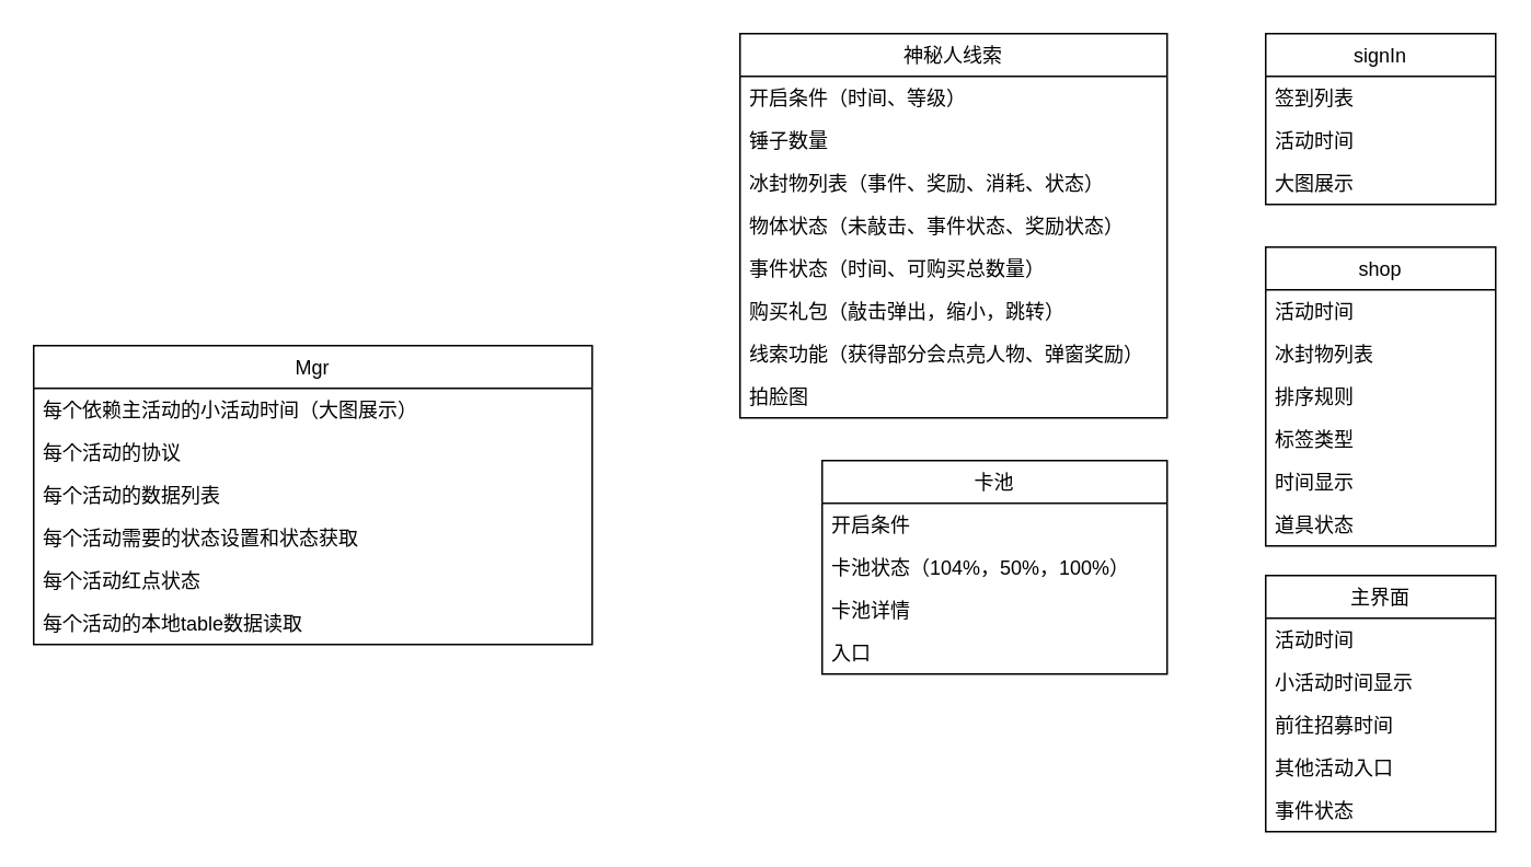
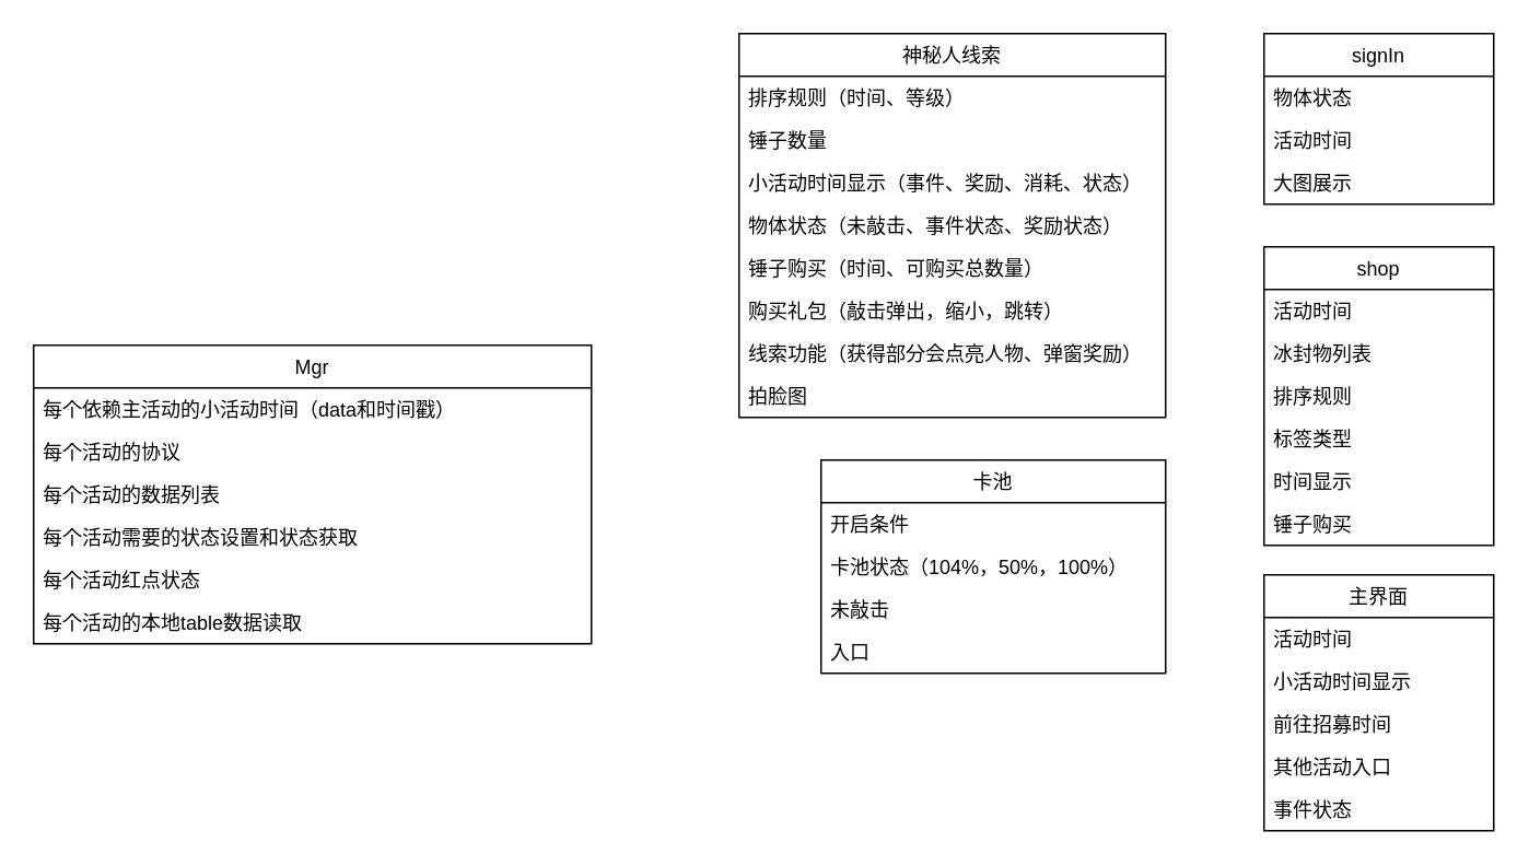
- <mxCell id="27" value="开启条件（时间、等级）" style="text;strokeColor=none;fillColor=none;align=left;verticalAlign=top;spacingLeft=4;spacingRight=4;overflow=hidden;rotatable=0;points=[[0,0.5],[1,0.5]];portConstraint=eastwest;" vertex="1" parent="26"><mxGeometry y="26" width="260" height="26" as="geometry" /></mxCell>
+ <mxCell id="27" value="排序规则（时间、等级）" style="text;strokeColor=none;fillColor=none;align=left;verticalAlign=top;spacingLeft=4;spacingRight=4;overflow=hidden;rotatable=0;points=[[0,0.5],[1,0.5]];portConstraint=eastwest;" vertex="1" parent="26"><mxGeometry y="26" width="260" height="26" as="geometry" /></mxCell>
- <mxCell id="10" value="签到列表" style="text;strokeColor=none;fillColor=none;align=left;verticalAlign=top;spacingLeft=4;spacingRight=4;overflow=hidden;rotatable=0;points=[[0,0.5],[1,0.5]];portConstraint=eastwest;" vertex="1" parent="9"><mxGeometry y="26" width="140" height="26" as="geometry" /></mxCell>
+ <mxCell id="10" value="物体状态" style="text;strokeColor=none;fillColor=none;align=left;verticalAlign=top;spacingLeft=4;spacingRight=4;overflow=hidden;rotatable=0;points=[[0,0.5],[1,0.5]];portConstraint=eastwest;" vertex="1" parent="9"><mxGeometry y="26" width="140" height="26" as="geometry" /></mxCell>
- <mxCell id="29" value="冰封物列表（事件、奖励、消耗、状态）" style="text;strokeColor=none;fillColor=none;align=left;verticalAlign=top;spacingLeft=4;spacingRight=4;overflow=hidden;rotatable=0;points=[[0,0.5],[1,0.5]];portConstraint=eastwest;" vertex="1" parent="26"><mxGeometry y="78" width="260" height="26" as="geometry" /></mxCell>
+ <mxCell id="29" value="小活动时间显示（事件、奖励、消耗、状态）" style="text;strokeColor=none;fillColor=none;align=left;verticalAlign=top;spacingLeft=4;spacingRight=4;overflow=hidden;rotatable=0;points=[[0,0.5],[1,0.5]];portConstraint=eastwest;" vertex="1" parent="26"><mxGeometry y="78" width="260" height="26" as="geometry" /></mxCell>
- <mxCell id="31" value="事件状态（时间、可购买总数量）" style="text;strokeColor=none;fillColor=none;align=left;verticalAlign=top;spacingLeft=4;spacingRight=4;overflow=hidden;rotatable=0;points=[[0,0.5],[1,0.5]];portConstraint=eastwest;" vertex="1" parent="26"><mxGeometry y="130" width="260" height="26" as="geometry" /></mxCell>
+ <mxCell id="31" value="锤子购买（时间、可购买总数量）" style="text;strokeColor=none;fillColor=none;align=left;verticalAlign=top;spacingLeft=4;spacingRight=4;overflow=hidden;rotatable=0;points=[[0,0.5],[1,0.5]];portConstraint=eastwest;" vertex="1" parent="26"><mxGeometry y="130" width="260" height="26" as="geometry" /></mxCell>
- <mxCell id="3" value="每个依赖主活动的小活动时间（大图展示）" style="text;strokeColor=none;fillColor=none;align=left;verticalAlign=top;spacingLeft=4;spacingRight=4;overflow=hidden;rotatable=0;points=[[0,0.5],[1,0.5]];portConstraint=eastwest;" vertex="1" parent="2"><mxGeometry y="26" width="340" height="26" as="geometry" /></mxCell>
+ <mxCell id="3" value="每个依赖主活动的小活动时间（data和时间戳）" style="text;strokeColor=none;fillColor=none;align=left;verticalAlign=top;spacingLeft=4;spacingRight=4;overflow=hidden;rotatable=0;points=[[0,0.5],[1,0.5]];portConstraint=eastwest;" vertex="1" parent="2"><mxGeometry y="26" width="340" height="26" as="geometry" /></mxCell>
- <mxCell id="19" value="道具状态" style="text;strokeColor=none;fillColor=none;align=left;verticalAlign=top;spacingLeft=4;spacingRight=4;overflow=hidden;rotatable=0;points=[[0,0.5],[1,0.5]];portConstraint=eastwest;" vertex="1" parent="13"><mxGeometry y="156" width="140" height="26" as="geometry" /></mxCell>
+ <mxCell id="19" value="锤子购买" style="text;strokeColor=none;fillColor=none;align=left;verticalAlign=top;spacingLeft=4;spacingRight=4;overflow=hidden;rotatable=0;points=[[0,0.5],[1,0.5]];portConstraint=eastwest;" vertex="1" parent="13"><mxGeometry y="156" width="140" height="26" as="geometry" /></mxCell>
- <mxCell id="38" value="卡池详情" style="text;strokeColor=none;fillColor=none;align=left;verticalAlign=top;spacingLeft=4;spacingRight=4;overflow=hidden;rotatable=0;points=[[0,0.5],[1,0.5]];portConstraint=eastwest;" vertex="1" parent="35"><mxGeometry y="78" width="210" height="26" as="geometry" /></mxCell>
+ <mxCell id="38" value="未敲击" style="text;strokeColor=none;fillColor=none;align=left;verticalAlign=top;spacingLeft=4;spacingRight=4;overflow=hidden;rotatable=0;points=[[0,0.5],[1,0.5]];portConstraint=eastwest;" vertex="1" parent="35"><mxGeometry y="78" width="210" height="26" as="geometry" /></mxCell>
